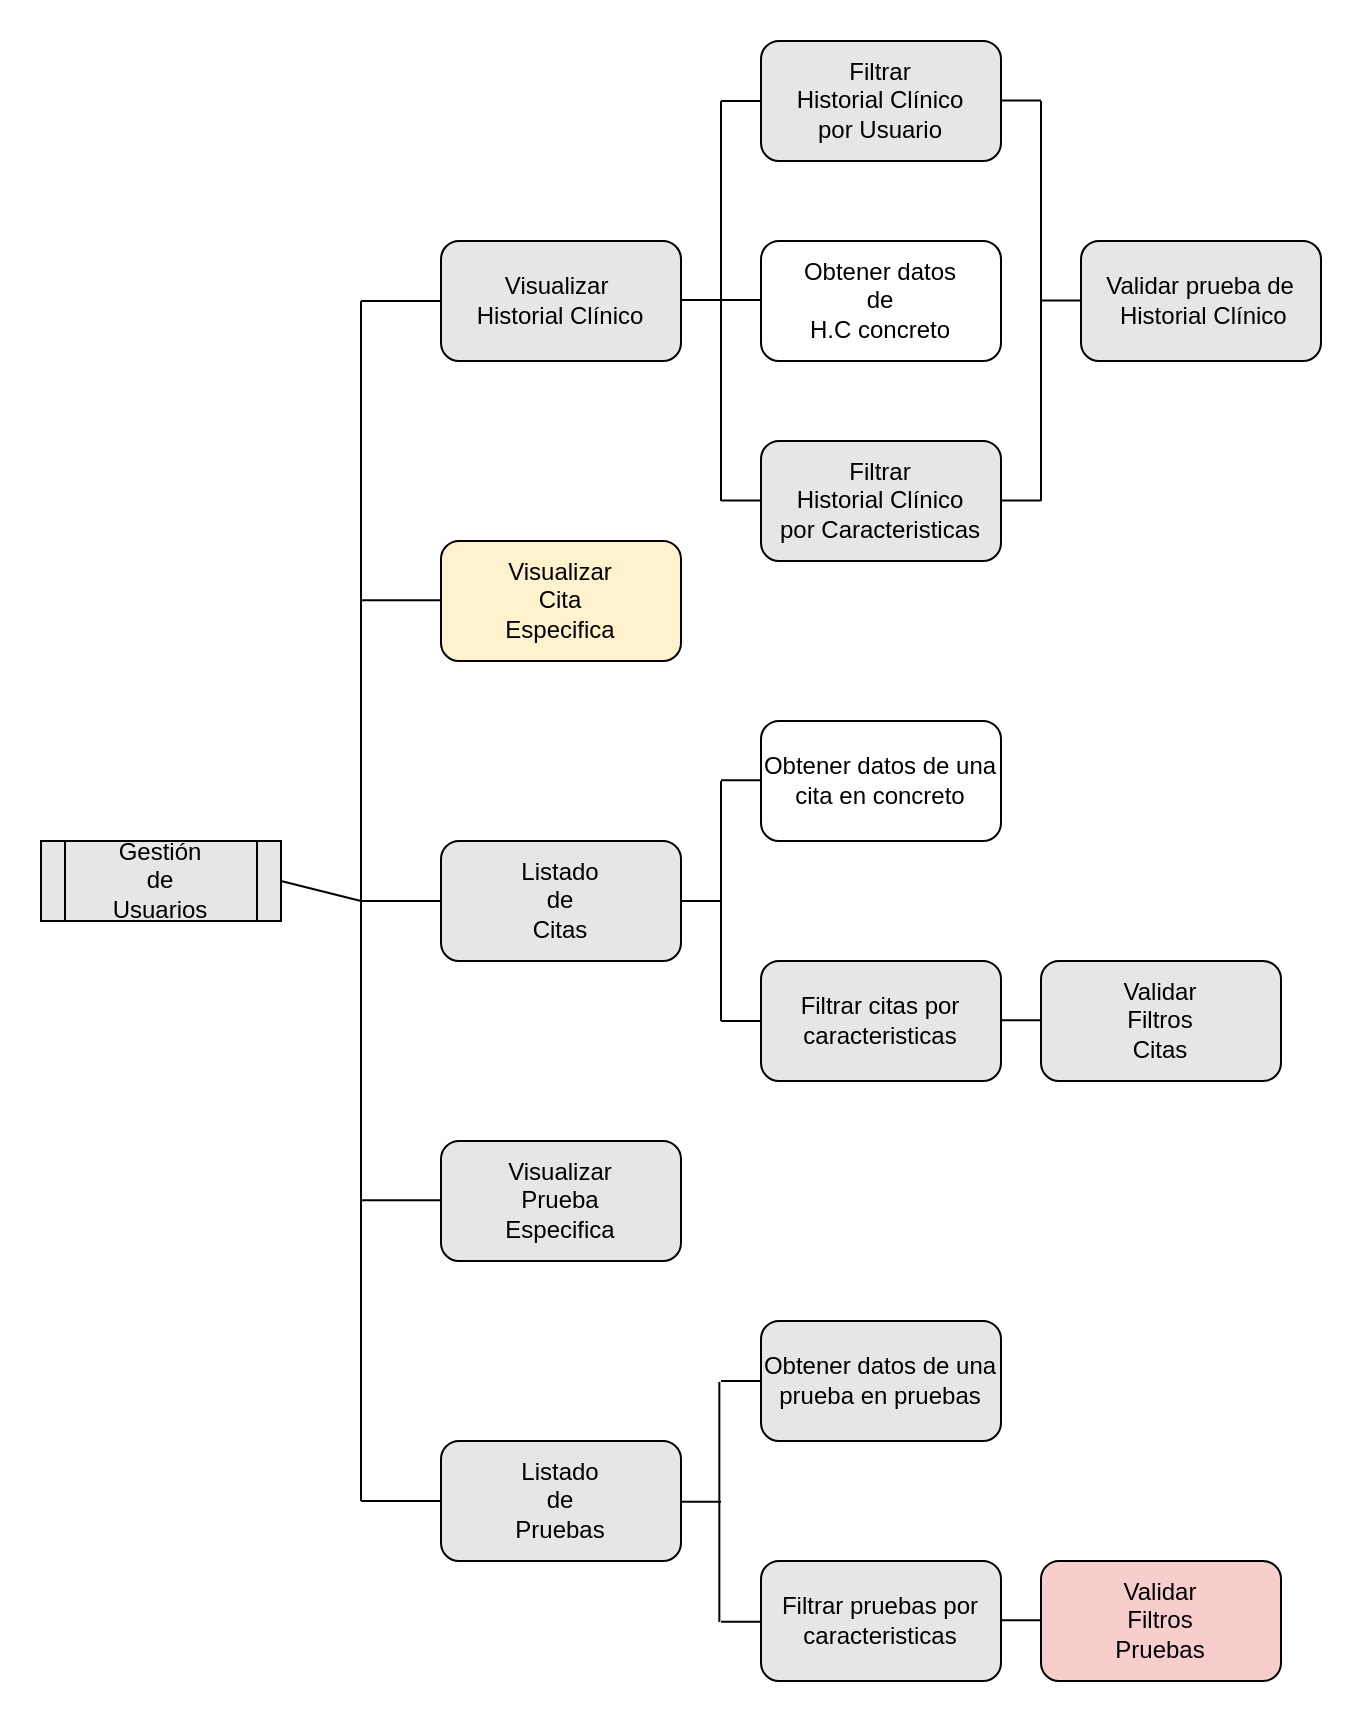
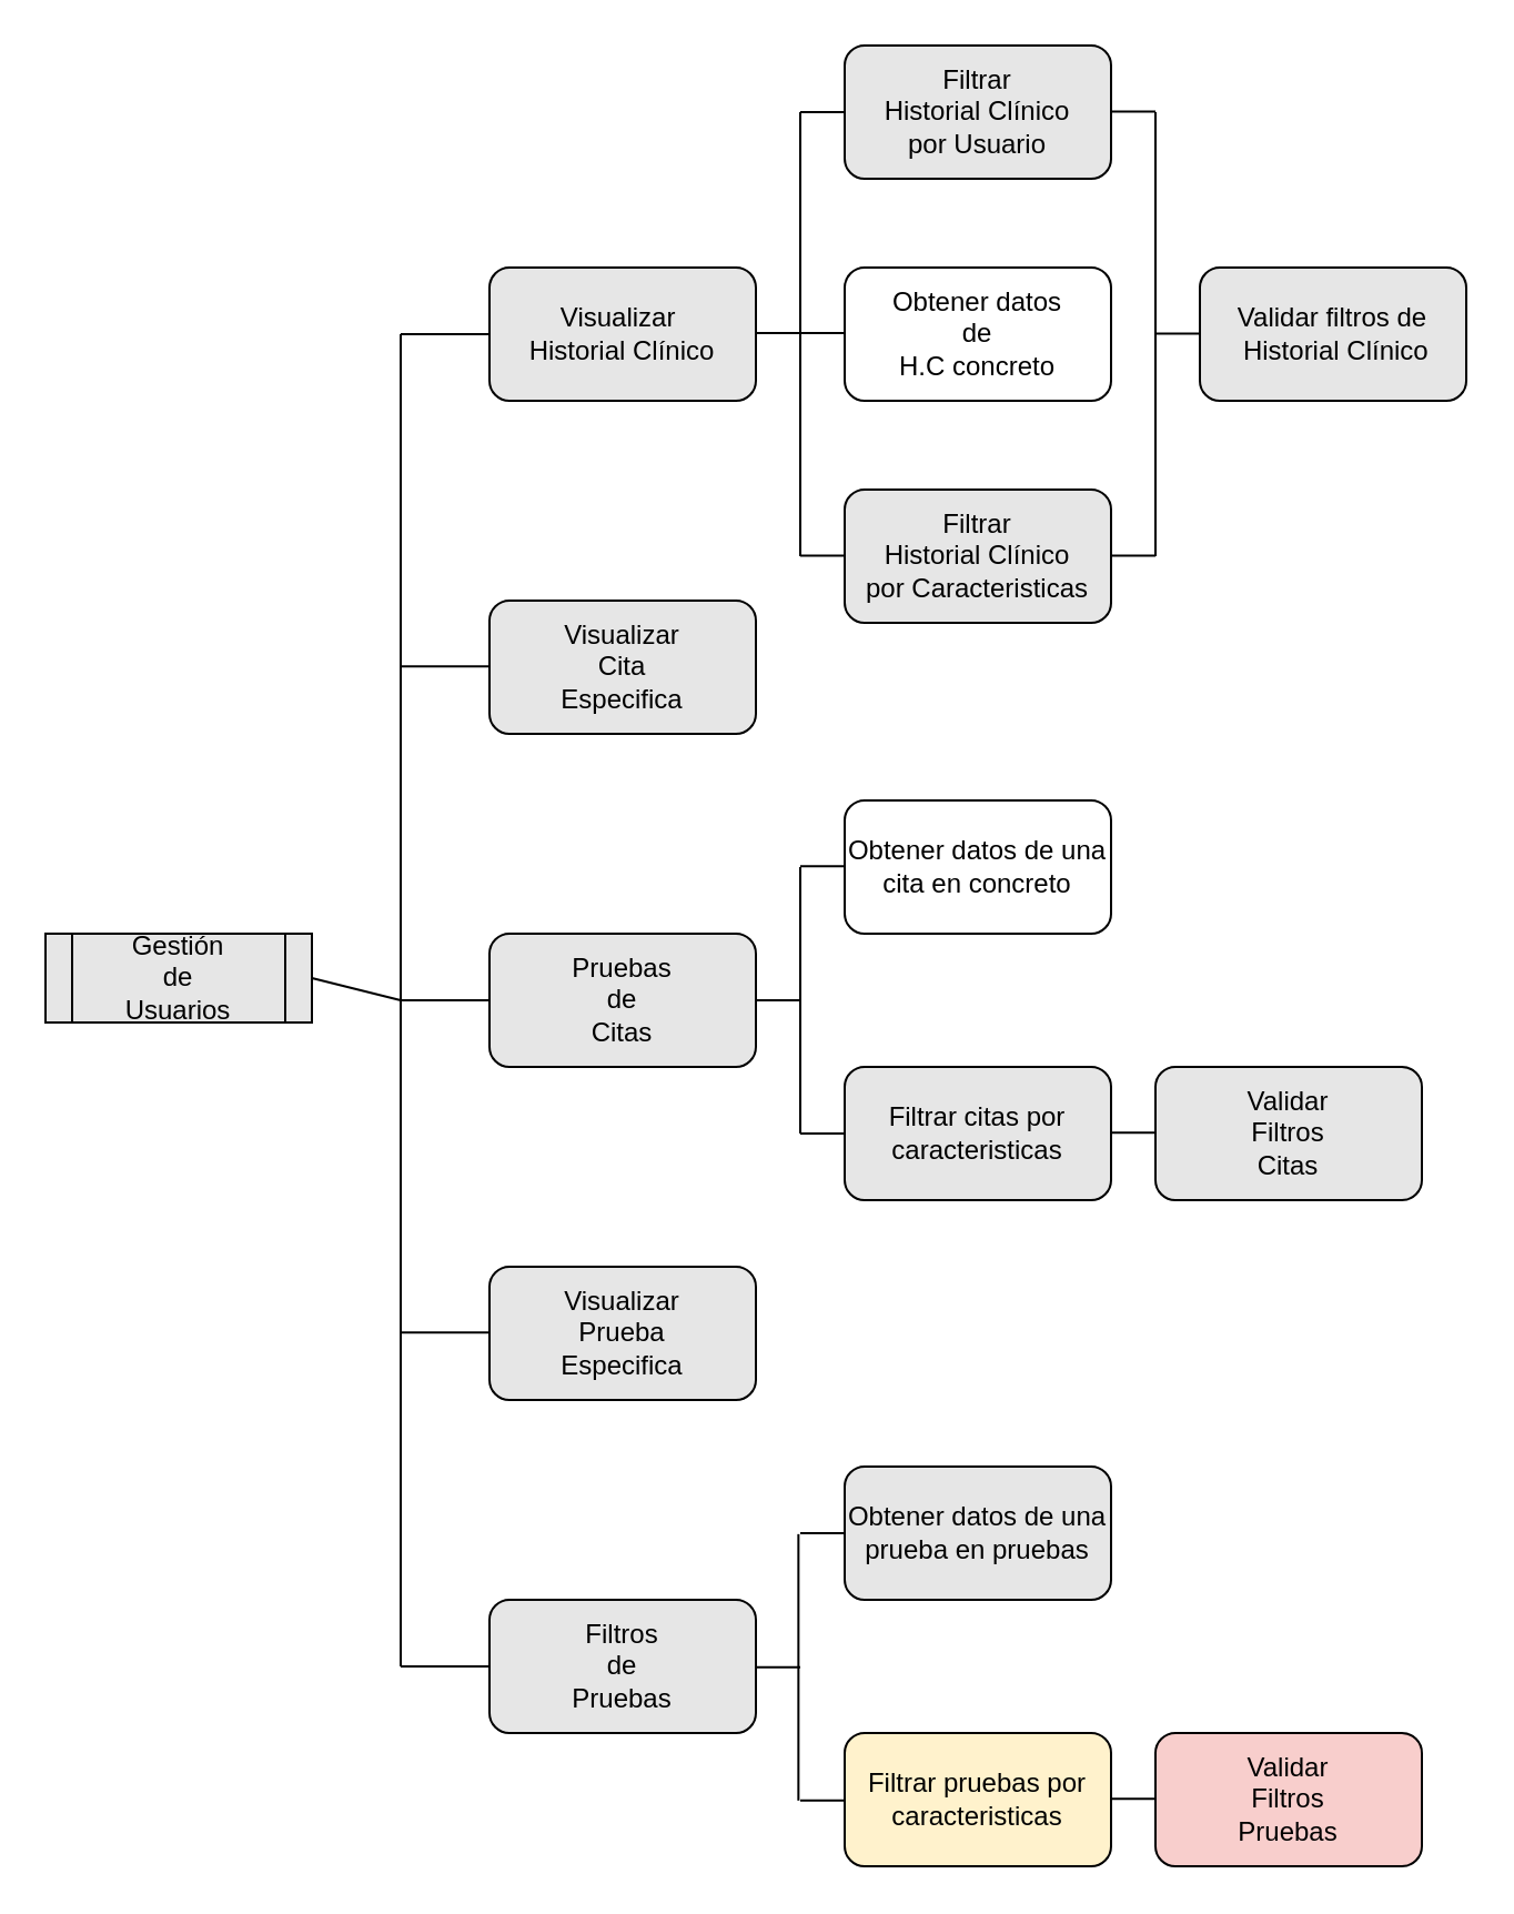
- <mxCell id="15" value="Validar prueba de&lt;div&gt;&amp;nbsp;Historial Clínico&lt;/div&gt;" style="rounded=1;whiteSpace=wrap;html=1;fillColor=#E6E6E6;" parent="1" vertex="1"><mxGeometry x="540" y="120" width="120" height="60" as="geometry" /></mxCell>
+ <mxCell id="15" value="Validar filtros de&lt;div&gt;&amp;nbsp;Historial Clínico&lt;/div&gt;" style="rounded=1;whiteSpace=wrap;html=1;fillColor=#E6E6E6;" parent="1" vertex="1"><mxGeometry x="540" y="120" width="120" height="60" as="geometry" /></mxCell>
- <mxCell id="7" value="Visualizar&lt;div&gt;Cita&lt;/div&gt;&lt;div&gt;Especifica&lt;/div&gt;" style="rounded=1;whiteSpace=wrap;html=1;fillColor=#fff2cc;" parent="1" vertex="1"><mxGeometry x="220" y="270" width="120" height="60" as="geometry" /></mxCell>
+ <mxCell id="7" value="Visualizar&lt;div&gt;Cita&lt;/div&gt;&lt;div&gt;Especifica&lt;/div&gt;" style="rounded=1;whiteSpace=wrap;html=1;fillColor=#E6E6E6;" parent="1" vertex="1"><mxGeometry x="220" y="270" width="120" height="60" as="geometry" /></mxCell>
- <mxCell id="4" value="Listado&lt;div&gt;de&lt;/div&gt;&lt;div&gt;Citas&lt;/div&gt;" style="rounded=1;whiteSpace=wrap;html=1;fillColor=#E6E6E6;" parent="1" vertex="1"><mxGeometry x="220" y="420" width="120" height="60" as="geometry" /></mxCell>
+ <mxCell id="4" value="Pruebas&lt;div&gt;de&lt;/div&gt;&lt;div&gt;Citas&lt;/div&gt;" style="rounded=1;whiteSpace=wrap;html=1;fillColor=#E6E6E6;" parent="1" vertex="1"><mxGeometry x="220" y="420" width="120" height="60" as="geometry" /></mxCell>
- <mxCell id="5" value="Listado&lt;div&gt;de&lt;/div&gt;&lt;div&gt;Pruebas&lt;/div&gt;" style="rounded=1;whiteSpace=wrap;html=1;fillColor=#E6E6E6;" parent="1" vertex="1"><mxGeometry x="220" y="720" width="120" height="60" as="geometry" /></mxCell>
+ <mxCell id="5" value="Filtros&lt;div&gt;de&lt;/div&gt;&lt;div&gt;Pruebas&lt;/div&gt;" style="rounded=1;whiteSpace=wrap;html=1;fillColor=#E6E6E6;" parent="1" vertex="1"><mxGeometry x="220" y="720" width="120" height="60" as="geometry" /></mxCell>
- <mxCell id="14" value="Filtrar pruebas por caracteristicas" style="rounded=1;whiteSpace=wrap;html=1;fillColor=#E6E6E6;" parent="1" vertex="1"><mxGeometry x="380" y="780" width="120" height="60" as="geometry" /></mxCell>
+ <mxCell id="14" value="Filtrar pruebas por caracteristicas" style="rounded=1;whiteSpace=wrap;html=1;fillColor=#fff2cc;" parent="1" vertex="1"><mxGeometry x="380" y="780" width="120" height="60" as="geometry" /></mxCell>
